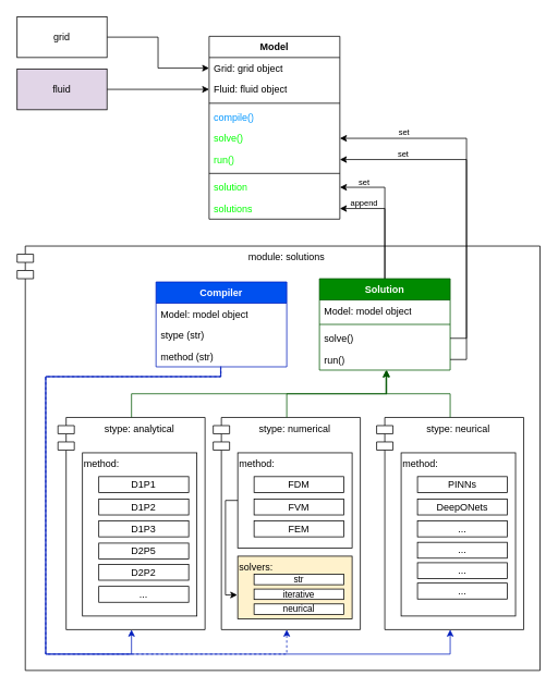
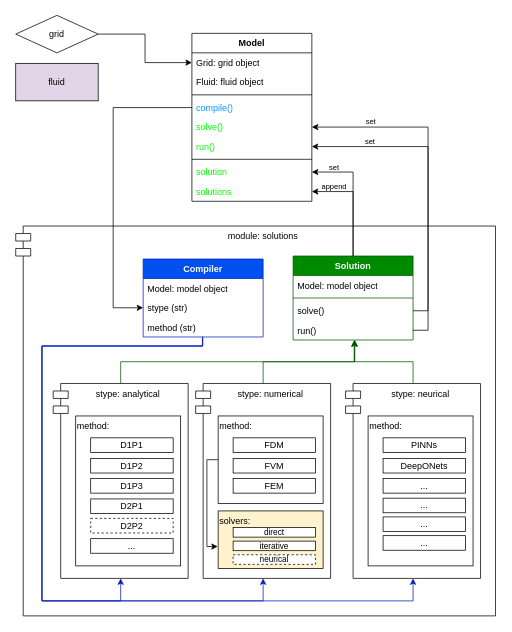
- <mxCell id="4" value="grid" style="html=1;whiteSpace=wrap;" parent="1" vertex="1"><mxGeometry x="20" y="20" width="110" height="50" as="geometry" /></mxCell>
+ <mxCell id="4" value="grid" style="rhombus;html=1;whiteSpace=wrap;" parent="1" vertex="1"><mxGeometry x="20" y="20" width="110" height="50" as="geometry" /></mxCell>
- <mxCell id="5" style="edgeStyle=orthogonalEdgeStyle;rounded=0;orthogonalLoop=1;jettySize=auto;html=1;exitX=1;exitY=0.5;exitDx=0;exitDy=0;" parent="1" source="6" target="9" edge="1"><mxGeometry relative="1" as="geometry" /></mxCell>
+ <mxCell id="64" style="edgeStyle=orthogonalEdgeStyle;rounded=0;orthogonalLoop=1;jettySize=auto;html=1;entryX=0;entryY=0.5;entryDx=0;entryDy=0;" parent="1" source="11" target="19" edge="1"><mxGeometry relative="1" as="geometry"><mxPoint x="150" y="160" as="sourcePoint" /><Array as="points"><mxPoint x="150" y="143" /><mxPoint x="150" y="410" /></Array></mxGeometry></mxCell>
- <mxCell id="53" value="D2P5" style="html=1;whiteSpace=wrap;" parent="48" vertex="1"><mxGeometry x="20" y="110.673" width="110" height="19.445" as="geometry" /></mxCell>
+ <mxCell id="53" value="D2P1" style="html=1;whiteSpace=wrap;" parent="48" vertex="1"><mxGeometry x="20" y="110.673" width="110" height="19.445" as="geometry" /></mxCell>
- <mxCell id="54" value="D2P2" style="html=1;whiteSpace=wrap;" parent="48" vertex="1"><mxGeometry x="20" y="136.673" width="110" height="19.445" as="geometry" /></mxCell>
+ <mxCell id="54" value="D2P2" style="html=1;whiteSpace=wrap;dashed=1;" parent="48" vertex="1"><mxGeometry x="20" y="136.673" width="110" height="19.445" as="geometry" /></mxCell>
- <mxCell id="58" value="str" style="html=1;whiteSpace=wrap;fontSize=11;" parent="56" vertex="1"><mxGeometry x="20" y="22.168" width="110" height="12.778" as="geometry" /></mxCell>
+ <mxCell id="58" value="direct" style="html=1;whiteSpace=wrap;fontSize=11;" parent="56" vertex="1"><mxGeometry x="20" y="22.168" width="110" height="12.778" as="geometry" /></mxCell>
- <mxCell id="60" value="neurical" style="html=1;whiteSpace=wrap;fontSize=11;" parent="56" vertex="1"><mxGeometry x="20" y="58.503" width="110" height="12.778" as="geometry" /></mxCell>
+ <mxCell id="60" value="neurical" style="html=1;whiteSpace=wrap;fontSize=11;dashed=1;" parent="56" vertex="1"><mxGeometry x="20" y="58.503" width="110" height="12.778" as="geometry" /></mxCell>
- <mxCell id="29" style="edgeStyle=orthogonalEdgeStyle;rounded=0;orthogonalLoop=1;jettySize=auto;html=1;exitX=0.496;exitY=0.974;exitDx=0;exitDy=0;entryX=0.5;entryY=1;entryDx=0;entryDy=0;exitPerimeter=0;fillColor=#0050ef;strokeColor=#001DBC;dashed=1;" parent="1" source="20" target="33" edge="1"><mxGeometry relative="1" as="geometry"><Array as="points"><mxPoint x="269" y="461" /><mxPoint x="55" y="461" /><mxPoint x="55" y="801" /><mxPoint x="350" y="801" /></Array></mxGeometry></mxCell>
+ <mxCell id="29" style="edgeStyle=orthogonalEdgeStyle;rounded=0;orthogonalLoop=1;jettySize=auto;html=1;exitX=0.496;exitY=0.974;exitDx=0;exitDy=0;entryX=0.5;entryY=1;entryDx=0;entryDy=0;exitPerimeter=0;fillColor=#0050ef;strokeColor=#001DBC;" parent="1" source="20" target="33" edge="1"><mxGeometry relative="1" as="geometry"><Array as="points"><mxPoint x="269" y="461" /><mxPoint x="55" y="461" /><mxPoint x="55" y="801" /><mxPoint x="350" y="801" /></Array></mxGeometry></mxCell>
